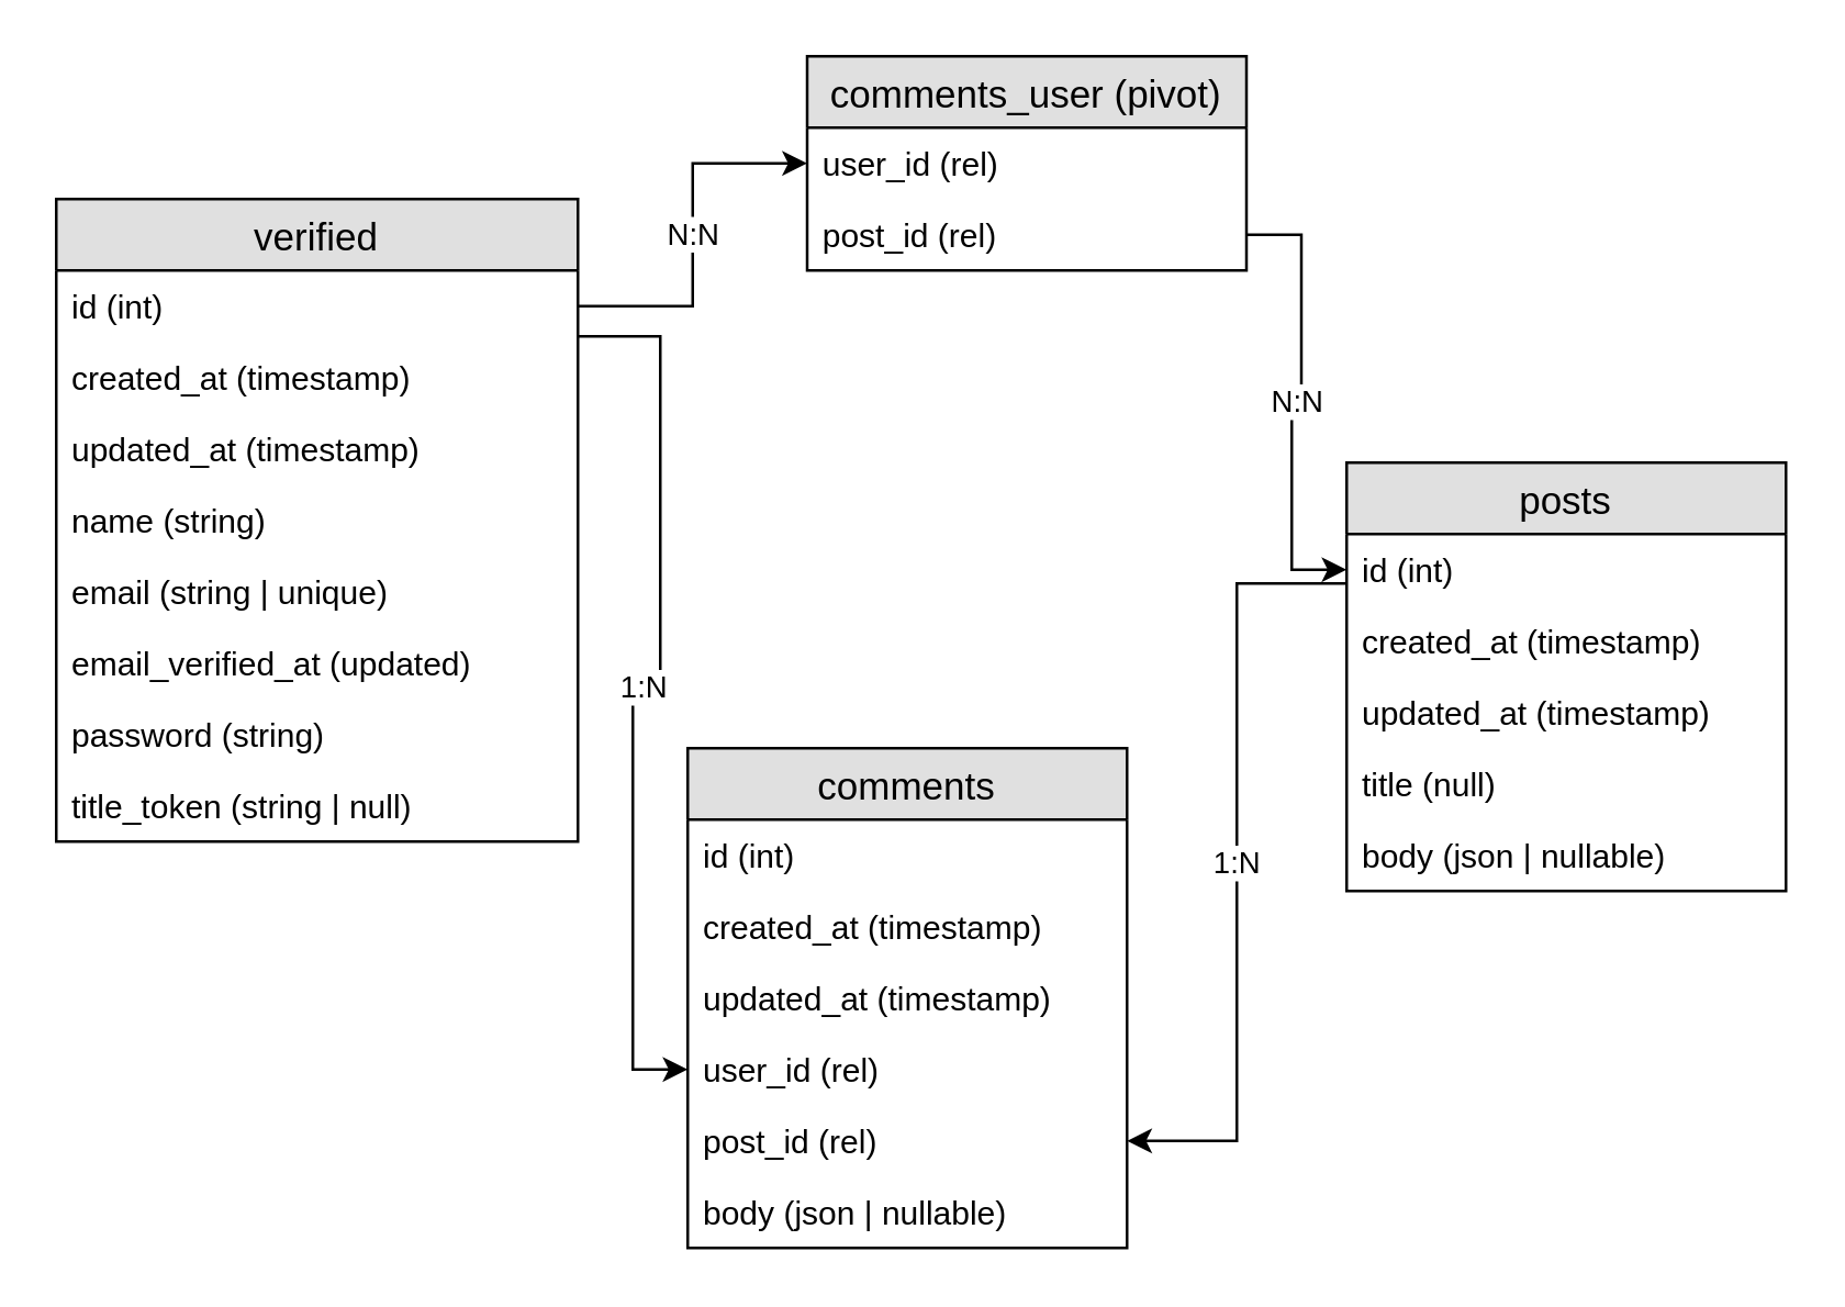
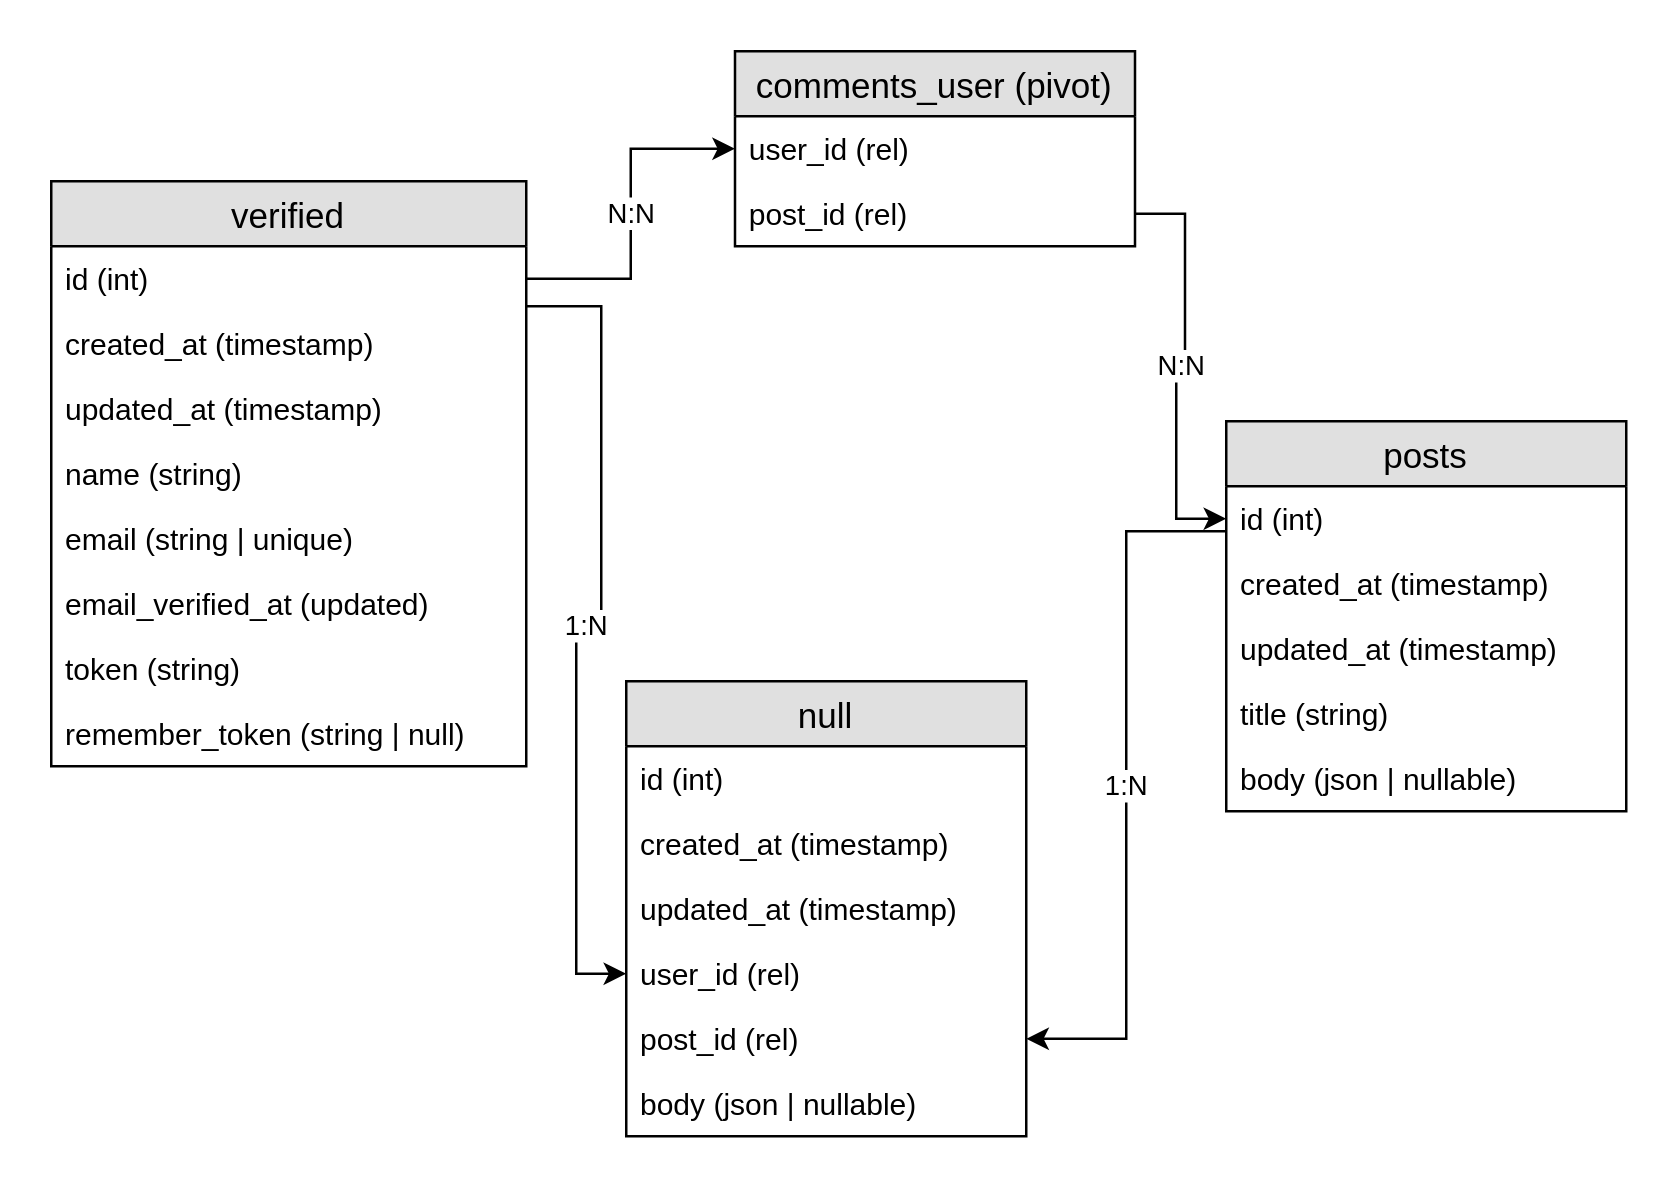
- <mxCell id="9" value="password (string)" style="text;strokeColor=none;fillColor=none;spacingLeft=4;spacingRight=4;overflow=hidden;rotatable=0;points=[[0,0.5],[1,0.5]];portConstraint=eastwest;fontSize=12;" vertex="1" parent="2"><mxGeometry y="182" width="190" height="26" as="geometry" /></mxCell>
+ <mxCell id="9" value="token (string)" style="text;strokeColor=none;fillColor=none;spacingLeft=4;spacingRight=4;overflow=hidden;rotatable=0;points=[[0,0.5],[1,0.5]];portConstraint=eastwest;fontSize=12;" vertex="1" parent="2"><mxGeometry y="182" width="190" height="26" as="geometry" /></mxCell>
- <mxCell id="15" value="title (null)" style="text;strokeColor=none;fillColor=none;spacingLeft=4;spacingRight=4;overflow=hidden;rotatable=0;points=[[0,0.5],[1,0.5]];portConstraint=eastwest;fontSize=12;" vertex="1" parent="11"><mxGeometry y="104" width="160" height="26" as="geometry" /></mxCell>
+ <mxCell id="15" value="title (string)" style="text;strokeColor=none;fillColor=none;spacingLeft=4;spacingRight=4;overflow=hidden;rotatable=0;points=[[0,0.5],[1,0.5]];portConstraint=eastwest;fontSize=12;" vertex="1" parent="11"><mxGeometry y="104" width="160" height="26" as="geometry" /></mxCell>
- <mxCell id="22" value="comments" style="swimlane;fontStyle=0;childLayout=stackLayout;horizontal=1;startSize=26;fillColor=#e0e0e0;horizontalStack=0;resizeParent=1;resizeParentMax=0;resizeLast=0;collapsible=1;marginBottom=0;swimlaneFillColor=#ffffff;align=center;fontSize=14;" vertex="1" parent="1"><mxGeometry x="250" y="272" width="160" height="182" as="geometry" /></mxCell>
+ <mxCell id="22" value="null" style="swimlane;fontStyle=0;childLayout=stackLayout;horizontal=1;startSize=26;fillColor=#e0e0e0;horizontalStack=0;resizeParent=1;resizeParentMax=0;resizeLast=0;collapsible=1;marginBottom=0;swimlaneFillColor=#ffffff;align=center;fontSize=14;" vertex="1" parent="1"><mxGeometry x="250" y="272" width="160" height="182" as="geometry" /></mxCell>
- <mxCell id="10" value="title_token (string | null)" style="text;strokeColor=none;fillColor=none;spacingLeft=4;spacingRight=4;overflow=hidden;rotatable=0;points=[[0,0.5],[1,0.5]];portConstraint=eastwest;fontSize=12;" vertex="1" parent="2"><mxGeometry y="208" width="190" height="26" as="geometry" /></mxCell>
+ <mxCell id="10" value="remember_token (string | null)" style="text;strokeColor=none;fillColor=none;spacingLeft=4;spacingRight=4;overflow=hidden;rotatable=0;points=[[0,0.5],[1,0.5]];portConstraint=eastwest;fontSize=12;" vertex="1" parent="2"><mxGeometry y="208" width="190" height="26" as="geometry" /></mxCell>
